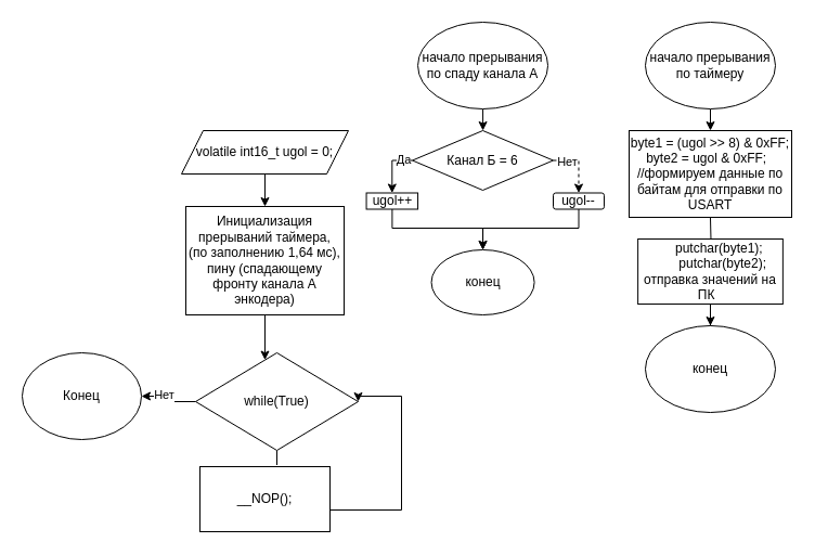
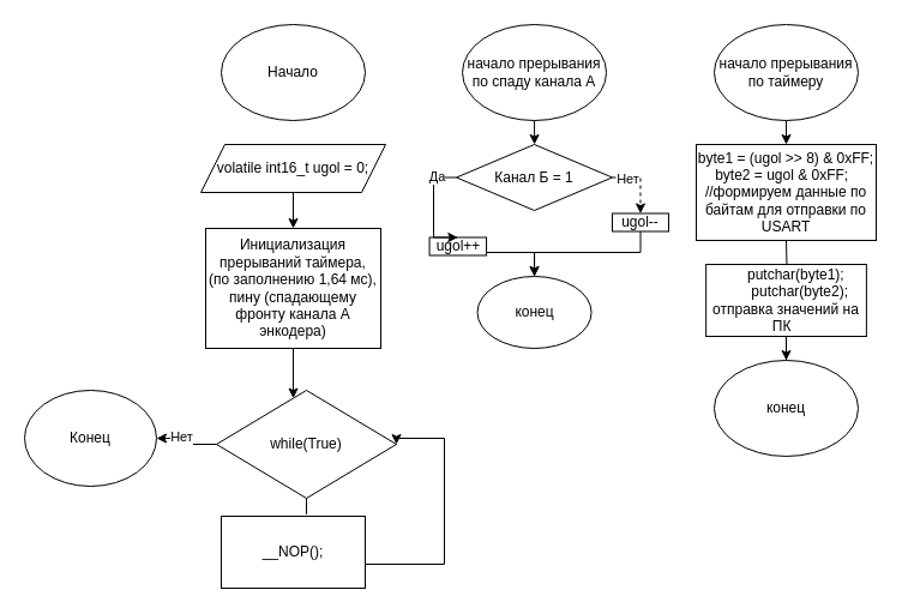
+ <mxCell id="2" value="Начало" style="ellipse;whiteSpace=wrap;html=1;" vertex="1" parent="1"><mxGeometry x="184" y="20" width="120" height="80" as="geometry" /></mxCell>
- <mxCell id="31" value="Канал Б = 6" style="rhombus;whiteSpace=wrap;html=1;" vertex="1" parent="1"><mxGeometry x="380" y="120" width="130.01" height="55" as="geometry" /></mxCell>
+ <mxCell id="31" value="Канал Б = 1" style="rhombus;whiteSpace=wrap;html=1;" vertex="1" parent="1"><mxGeometry x="380" y="120" width="130.01" height="55" as="geometry" /></mxCell>
- <mxCell id="25" value="ugol++" style="whiteSpace=wrap;html=1;rounded=0;" vertex="1" parent="1"><mxGeometry x="337.56" y="177.5" width="47.5" height="15" as="geometry" /></mxCell>
+ <mxCell id="25" value="ugol++" style="whiteSpace=wrap;html=1;rounded=0;" vertex="1" parent="1"><mxGeometry x="357.56" y="197.5" width="47.5" height="15" as="geometry" /></mxCell>
- <mxCell id="33" value="ugol--" style="whiteSpace=wrap;html=1;rounded=1;" vertex="1" parent="1"><mxGeometry x="510.01" y="177.5" width="46.95" height="15" as="geometry" /></mxCell>
+ <mxCell id="33" value="ugol--" style="whiteSpace=wrap;html=1;rounded=0;" vertex="1" parent="1"><mxGeometry x="510.01" y="177.5" width="46.95" height="15" as="geometry" /></mxCell>
